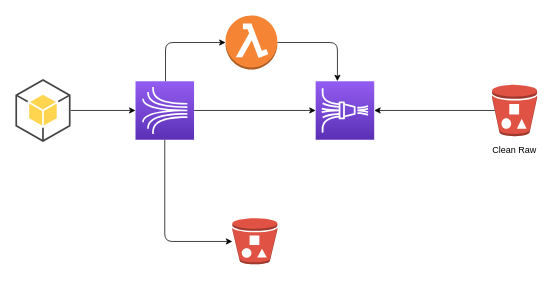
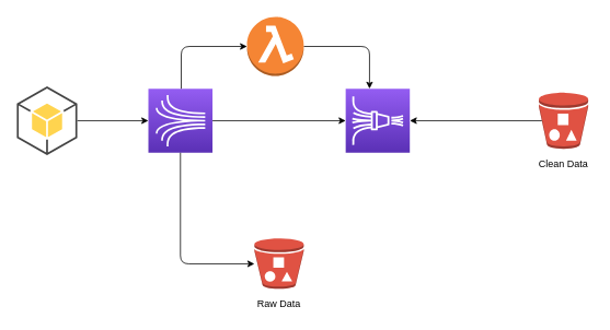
- <mxCell id="16" value="Clean Raw" style="text;html=1;strokeColor=none;fillColor=none;align=center;verticalAlign=middle;whiteSpace=wrap;rounded=0;" vertex="1" parent="14"><mxGeometry y="68.526" width="70" height="22.284" as="geometry" /></mxCell>
+ <mxCell id="16" value="Clean Data" style="text;html=1;strokeColor=none;fillColor=none;align=center;verticalAlign=middle;whiteSpace=wrap;rounded=0;" vertex="1" parent="14"><mxGeometry y="68.526" width="70" height="22.284" as="geometry" /></mxCell>
+ <mxCell id="13" value="Raw Data&lt;br&gt;" style="text;html=1;strokeColor=none;fillColor=none;align=center;verticalAlign=middle;whiteSpace=wrap;rounded=0;" vertex="1" parent="11"><mxGeometry x="2.25" y="70" width="55.5" height="20" as="geometry" /></mxCell>
